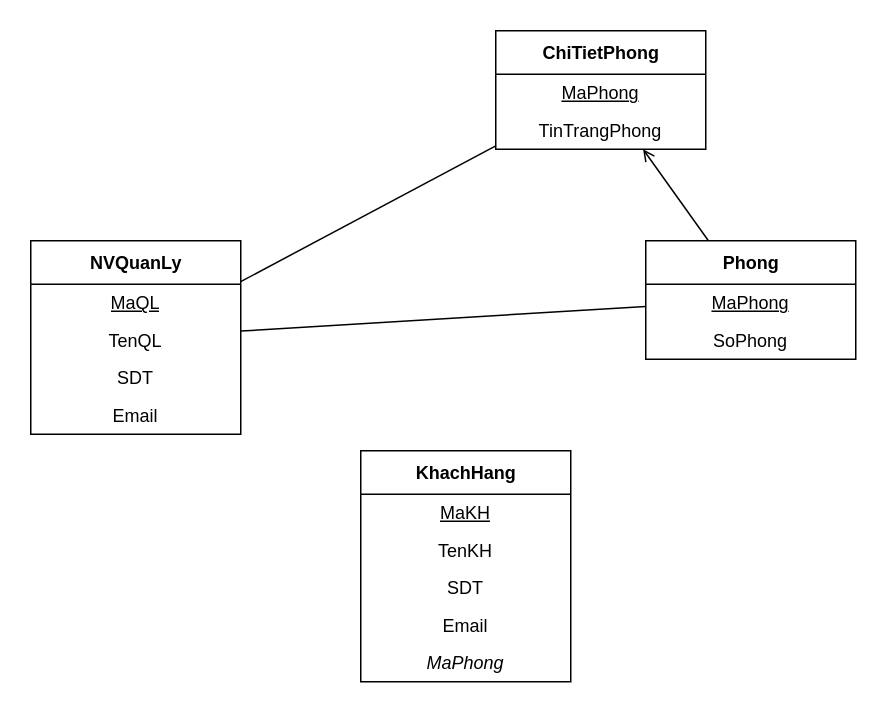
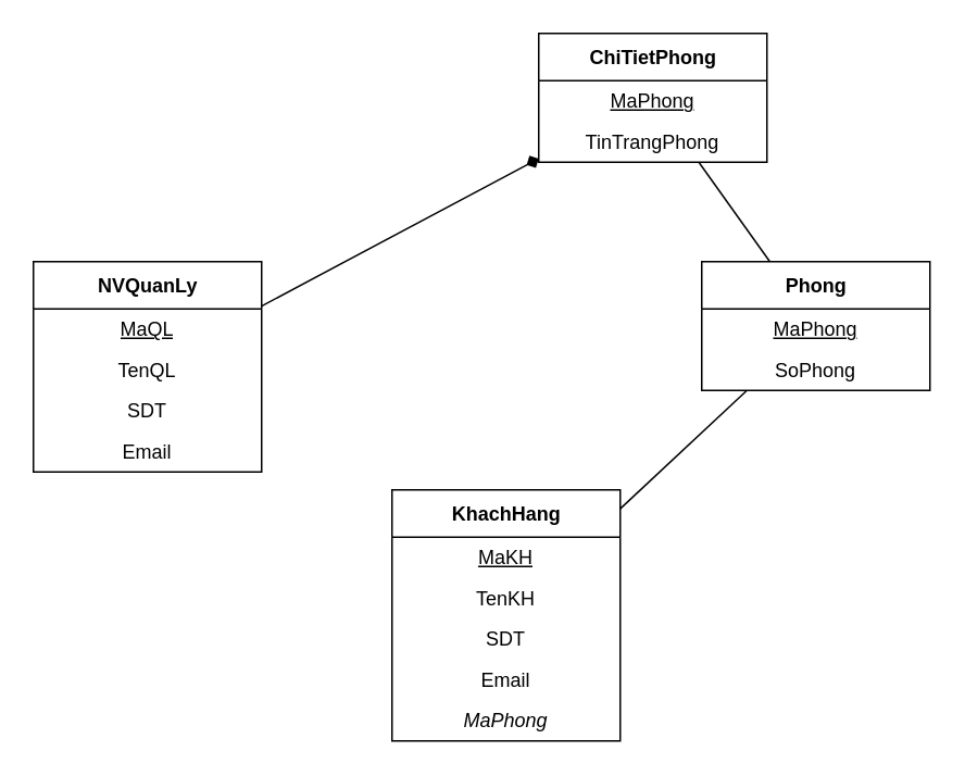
- <mxCell id="20" value="" style="endArrow=none;html=1;rounded=0;" edge="1" parent="1" source="2" target="10"><mxGeometry width="50" height="50" relative="1" as="geometry"><mxPoint x="320" y="290" as="sourcePoint" /><mxPoint x="370" y="240" as="targetPoint" /></mxGeometry></mxCell>
+ <mxCell id="20" value="" style="endArrow=diamond;html=1;rounded=0;" edge="1" parent="1" source="2" target="10"><mxGeometry width="50" height="50" relative="1" as="geometry"><mxPoint x="320" y="290" as="sourcePoint" /><mxPoint x="370" y="240" as="targetPoint" /></mxGeometry></mxCell>
- <mxCell id="19" value="" style="endArrow=open;html=1;rounded=0;" edge="1" parent="1" source="7" target="10"><mxGeometry width="50" height="50" relative="1" as="geometry"><mxPoint x="280" y="210" as="sourcePoint" /><mxPoint x="330" y="160" as="targetPoint" /></mxGeometry></mxCell>
+ <mxCell id="19" value="" style="endArrow=none;html=1;rounded=0;" edge="1" parent="1" source="7" target="10"><mxGeometry width="50" height="50" relative="1" as="geometry"><mxPoint x="280" y="210" as="sourcePoint" /><mxPoint x="330" y="160" as="targetPoint" /></mxGeometry></mxCell>
- <mxCell id="22" value="" style="endArrow=none;html=1;rounded=0;" edge="1" parent="1" source="2" target="7"><mxGeometry width="50" height="50" relative="1" as="geometry"><mxPoint x="320" y="290" as="sourcePoint" /><mxPoint x="370" y="240" as="targetPoint" /></mxGeometry></mxCell>
+ <mxCell id="21" value="" style="endArrow=none;html=1;rounded=0;" edge="1" parent="1" source="13" target="7"><mxGeometry width="50" height="50" relative="1" as="geometry"><mxPoint x="290" y="260" as="sourcePoint" /><mxPoint x="340" y="210" as="targetPoint" /></mxGeometry></mxCell>
